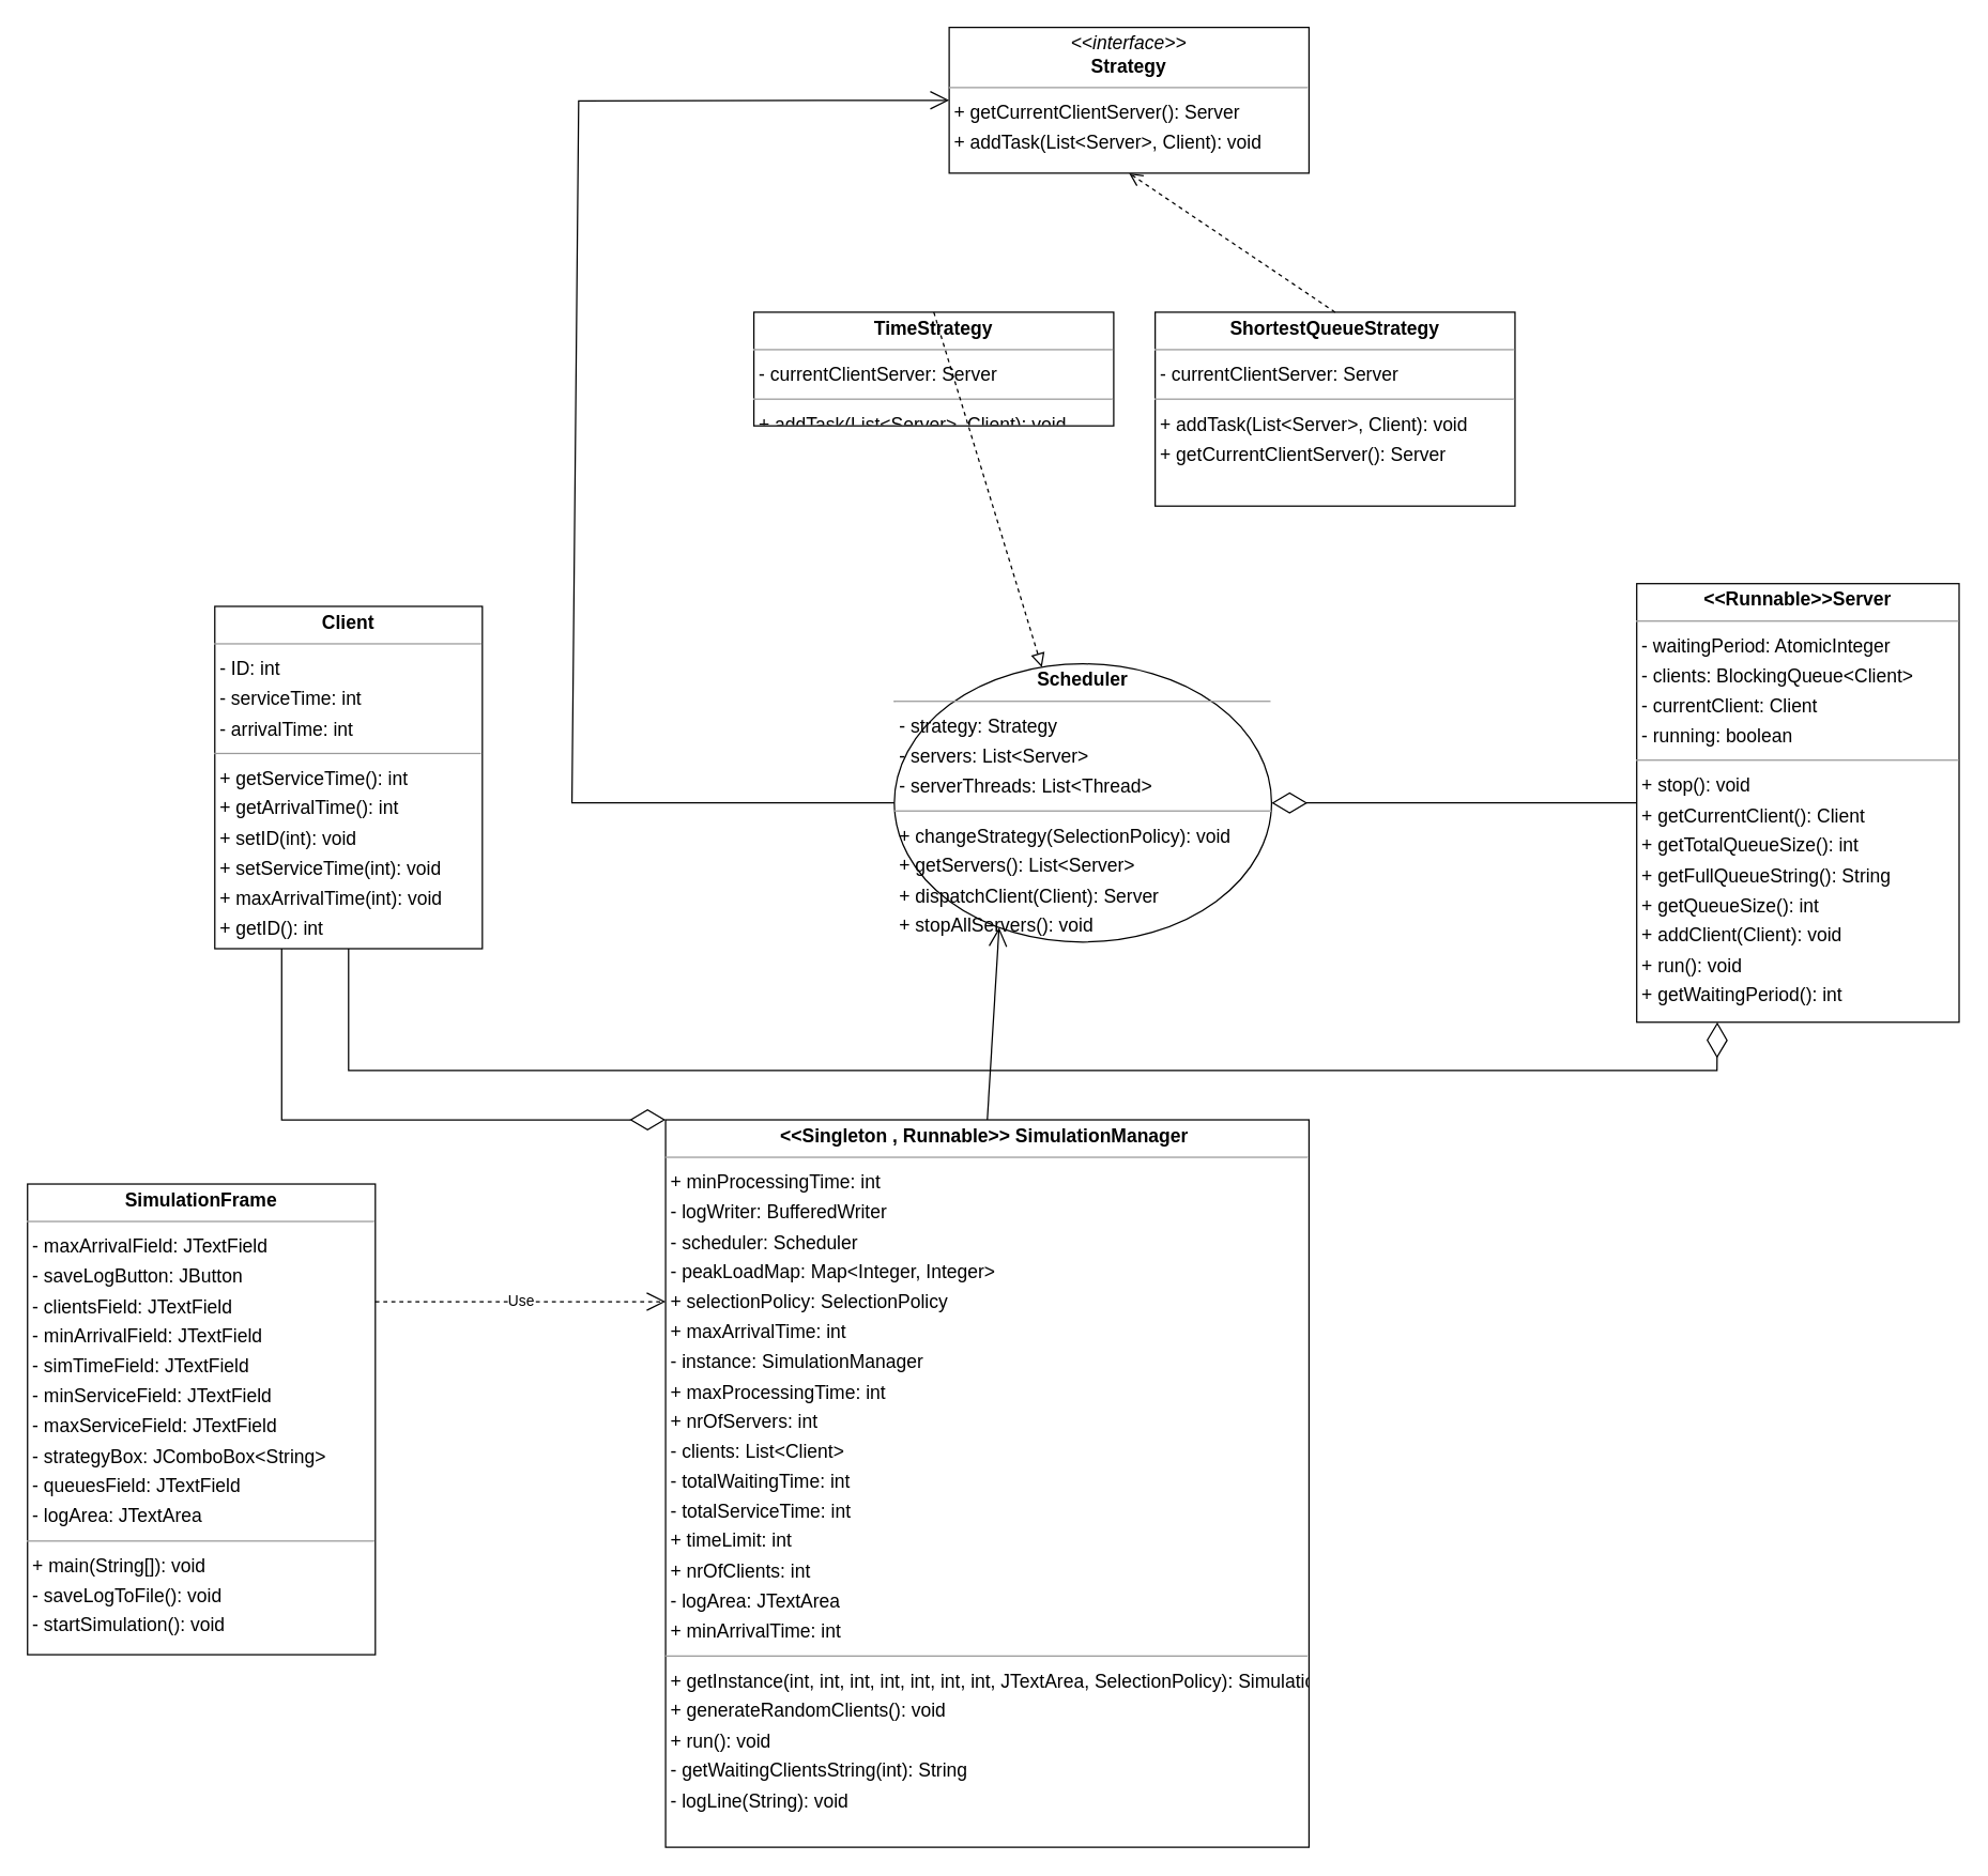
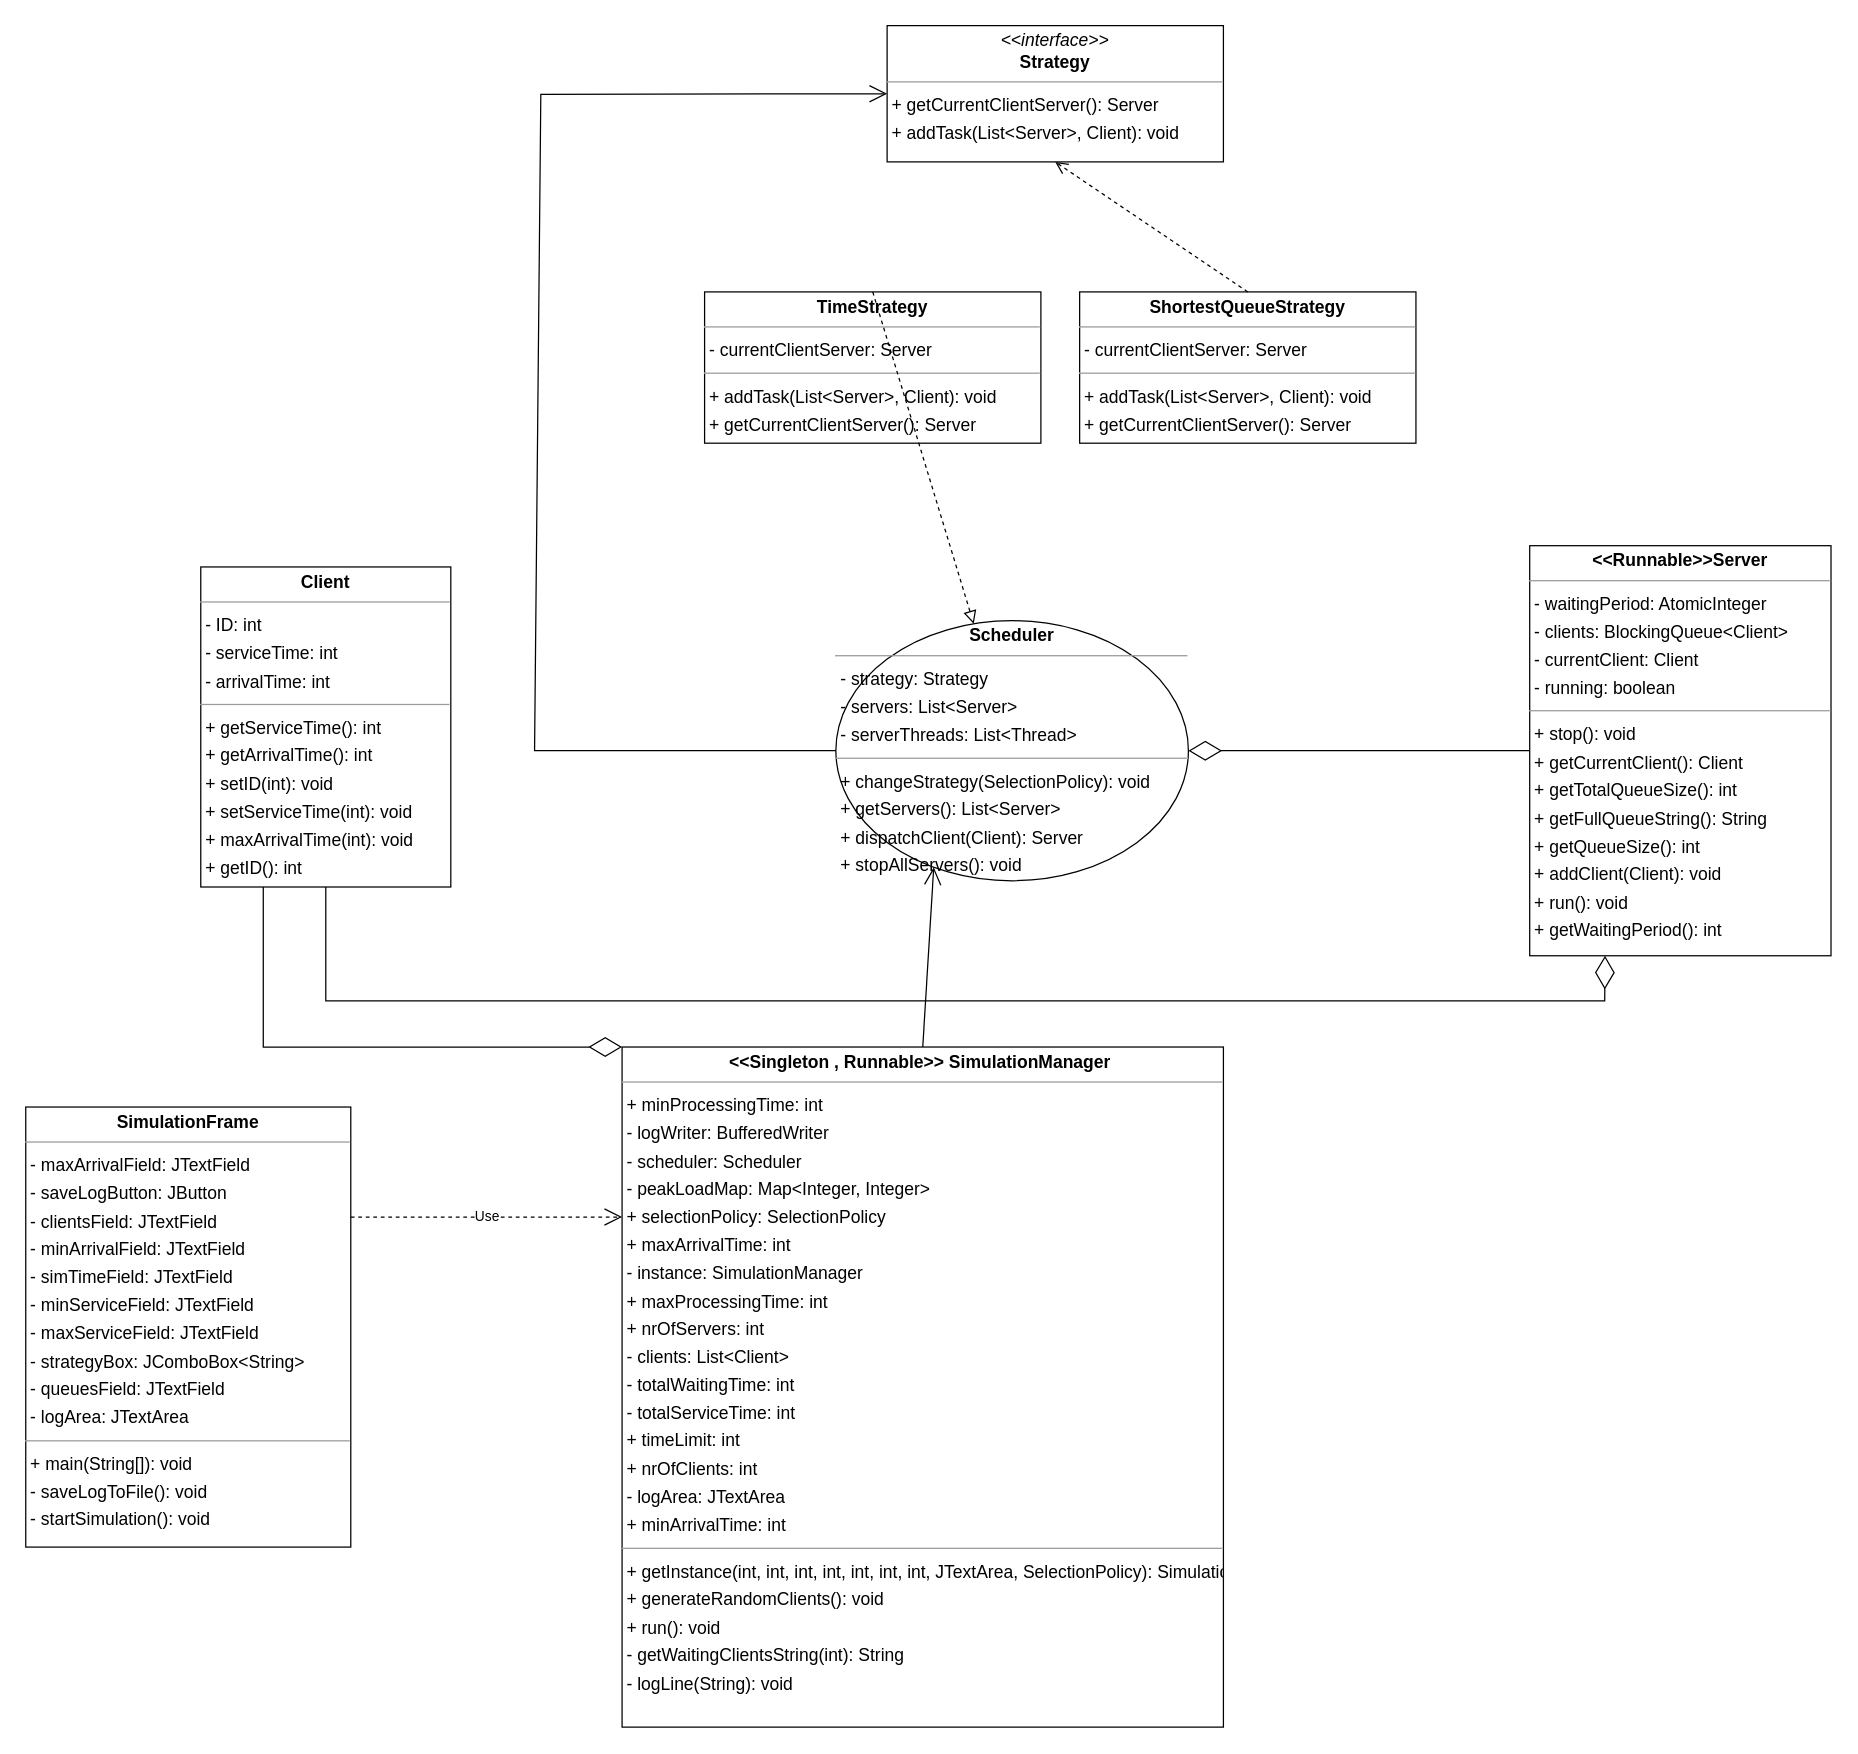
- <mxCell id="9" value="&lt;p style=&quot;margin:0px;margin-top:4px;text-align:center;&quot;&gt;&lt;b&gt;TimeStrategy&lt;/b&gt;&lt;/p&gt;&lt;hr size=&quot;1&quot;/&gt;&lt;p style=&quot;margin:0 0 0 4px;line-height:1.6;&quot;&gt;- currentClientServer: Server&lt;/p&gt;&lt;hr size=&quot;1&quot;/&gt;&lt;p style=&quot;margin:0 0 0 4px;line-height:1.6;&quot;&gt;+ addTask(List&amp;lt;Server&amp;gt;, Client): void&lt;br/&gt;+ getCurrentClientServer(): Server&lt;/p&gt;" style="verticalAlign=top;align=left;overflow=fill;fontSize=14;fontFamily=Helvetica;html=1;rounded=0;shadow=0;comic=0;labelBackgroundColor=none;strokeWidth=1;" parent="1" vertex="1"><mxGeometry x="563" y="233" width="269" height="85" as="geometry" /></mxCell>
+ <mxCell id="9" value="&lt;p style=&quot;margin:0px;margin-top:4px;text-align:center;&quot;&gt;&lt;b&gt;TimeStrategy&lt;/b&gt;&lt;/p&gt;&lt;hr size=&quot;1&quot;/&gt;&lt;p style=&quot;margin:0 0 0 4px;line-height:1.6;&quot;&gt;- currentClientServer: Server&lt;/p&gt;&lt;hr size=&quot;1&quot;/&gt;&lt;p style=&quot;margin:0 0 0 4px;line-height:1.6;&quot;&gt;+ addTask(List&amp;lt;Server&amp;gt;, Client): void&lt;br/&gt;+ getCurrentClientServer(): Server&lt;/p&gt;" style="verticalAlign=top;align=left;overflow=fill;fontSize=14;fontFamily=Helvetica;html=1;rounded=0;shadow=0;comic=0;labelBackgroundColor=none;strokeWidth=1;" parent="1" vertex="1"><mxGeometry x="563" y="233" width="269" height="121" as="geometry" /></mxCell>
- <mxCell id="5" value="&lt;p style=&quot;margin:0px;margin-top:4px;text-align:center;&quot;&gt;&lt;b&gt;ShortestQueueStrategy&lt;/b&gt;&lt;/p&gt;&lt;hr size=&quot;1&quot;/&gt;&lt;p style=&quot;margin:0 0 0 4px;line-height:1.6;&quot;&gt;- currentClientServer: Server&lt;/p&gt;&lt;hr size=&quot;1&quot;/&gt;&lt;p style=&quot;margin:0 0 0 4px;line-height:1.6;&quot;&gt;+ addTask(List&amp;lt;Server&amp;gt;, Client): void&lt;br/&gt;+ getCurrentClientServer(): Server&lt;/p&gt;" style="verticalAlign=top;align=left;overflow=fill;fontSize=14;fontFamily=Helvetica;html=1;rounded=0;shadow=0;comic=0;labelBackgroundColor=none;strokeWidth=1;" parent="1" vertex="1"><mxGeometry x="863" y="233" width="269" height="145" as="geometry" /></mxCell>
+ <mxCell id="5" value="&lt;p style=&quot;margin:0px;margin-top:4px;text-align:center;&quot;&gt;&lt;b&gt;ShortestQueueStrategy&lt;/b&gt;&lt;/p&gt;&lt;hr size=&quot;1&quot;/&gt;&lt;p style=&quot;margin:0 0 0 4px;line-height:1.6;&quot;&gt;- currentClientServer: Server&lt;/p&gt;&lt;hr size=&quot;1&quot;/&gt;&lt;p style=&quot;margin:0 0 0 4px;line-height:1.6;&quot;&gt;+ addTask(List&amp;lt;Server&amp;gt;, Client): void&lt;br/&gt;+ getCurrentClientServer(): Server&lt;/p&gt;" style="verticalAlign=top;align=left;overflow=fill;fontSize=14;fontFamily=Helvetica;html=1;rounded=0;shadow=0;comic=0;labelBackgroundColor=none;strokeWidth=1;" parent="1" vertex="1"><mxGeometry x="863" y="233" width="269" height="121" as="geometry" /></mxCell>
